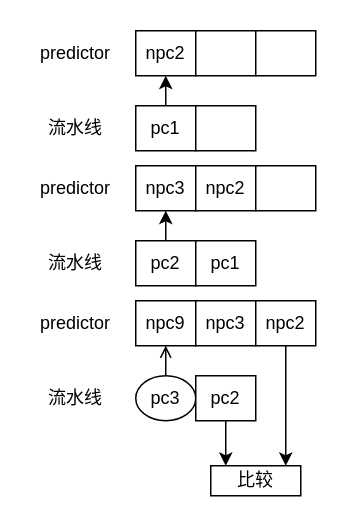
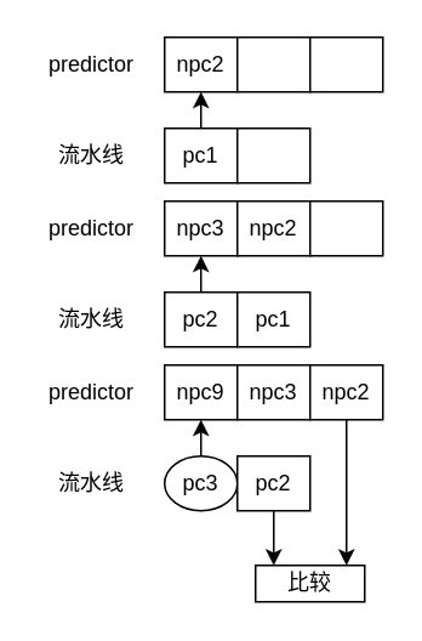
- <mxCell id="21" style="edgeStyle=none;html=1;exitX=0.5;exitY=0;exitDx=0;exitDy=0;entryX=0.5;entryY=1;entryDx=0;entryDy=0;endArrow=open;" parent="1" source="22" target="18" edge="1"><mxGeometry relative="1" as="geometry" /></mxCell>
+ <mxCell id="21" style="edgeStyle=none;html=1;exitX=0.5;exitY=0;exitDx=0;exitDy=0;entryX=0.5;entryY=1;entryDx=0;entryDy=0;" parent="1" source="22" target="18" edge="1"><mxGeometry relative="1" as="geometry" /></mxCell>
